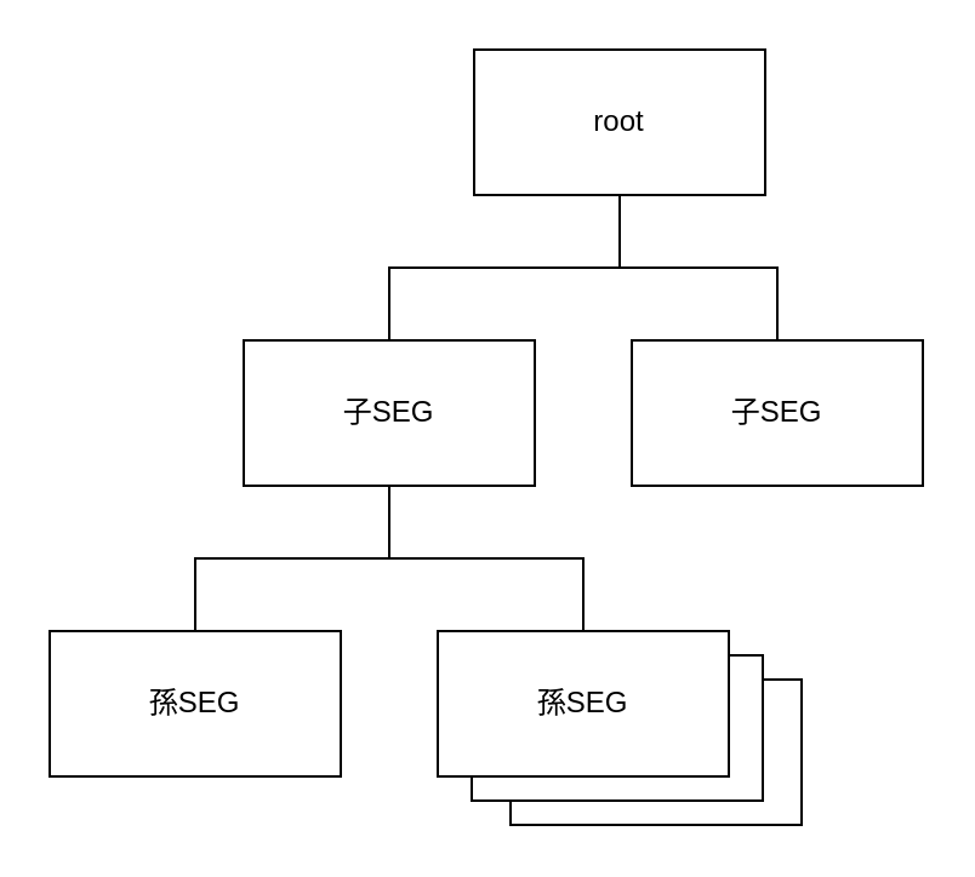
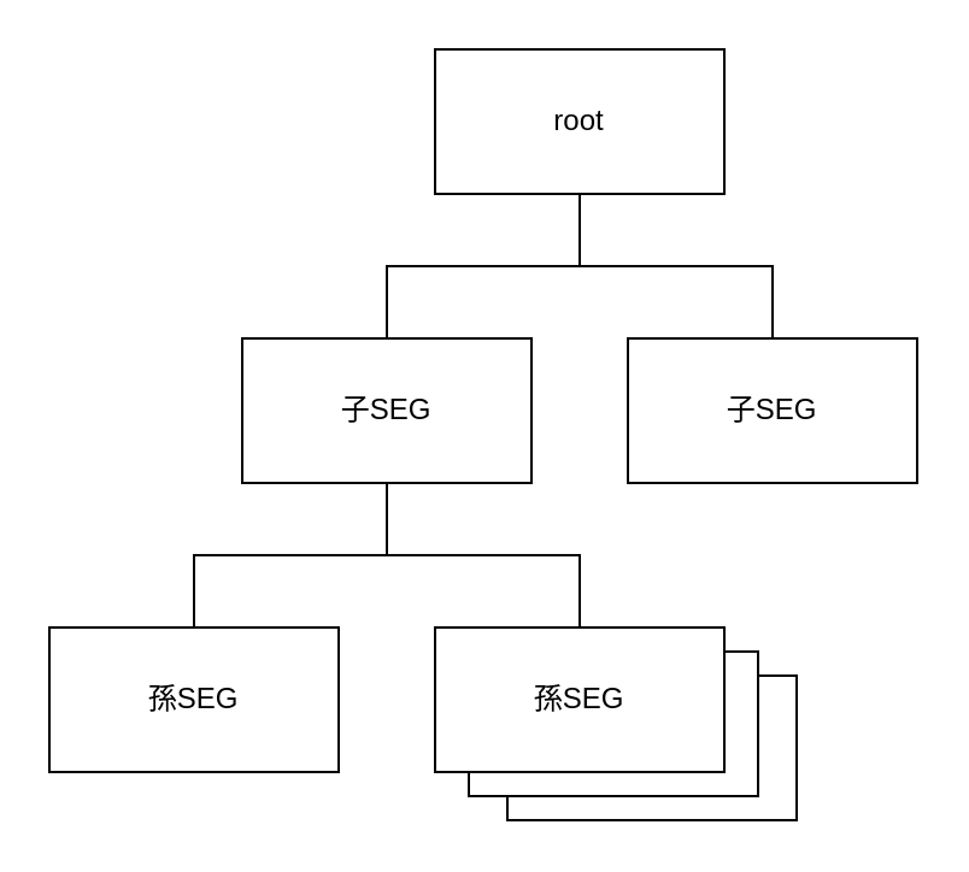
- <mxCell id="5" value="root" style="rounded=0;whiteSpace=wrap;html=1;" parent="1" vertex="1"><mxGeometry x="195" y="20" width="120" height="60" as="geometry" /></mxCell>
+ <mxCell id="5" value="root" style="rounded=0;whiteSpace=wrap;html=1;" parent="1" vertex="1"><mxGeometry x="180" y="20" width="120" height="60" as="geometry" /></mxCell>
